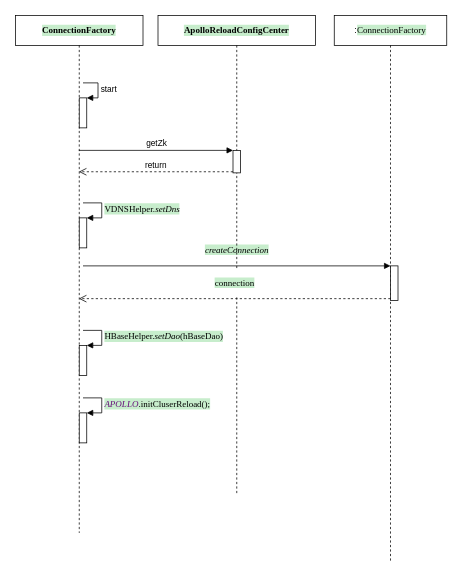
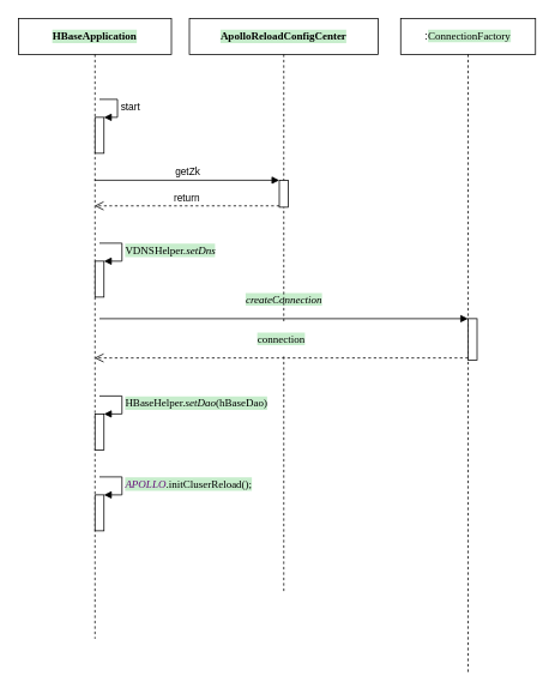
- <mxCell id="2" value="&lt;pre style=&quot;font-size: 9pt ; font-weight: 700 ; background-color: rgb(199 , 237 , 204) ; font-family: &amp;#34;menlo&amp;#34;&quot;&gt;ConnectionFactory&lt;/pre&gt;" style="shape=umlLifeline;perimeter=lifelinePerimeter;whiteSpace=wrap;html=1;container=1;collapsible=0;recursiveResize=0;outlineConnect=0;" vertex="1" parent="1"><mxGeometry x="20" y="20" width="170" height="690" as="geometry" /></mxCell>
+ <mxCell id="2" value="&lt;pre style=&quot;font-size: 9pt ; font-weight: 700 ; background-color: rgb(199 , 237 , 204) ; font-family: &amp;#34;menlo&amp;#34;&quot;&gt;HBaseApplication&lt;/pre&gt;" style="shape=umlLifeline;perimeter=lifelinePerimeter;whiteSpace=wrap;html=1;container=1;collapsible=0;recursiveResize=0;outlineConnect=0;" vertex="1" parent="1"><mxGeometry x="20" y="20" width="170" height="690" as="geometry" /></mxCell>
